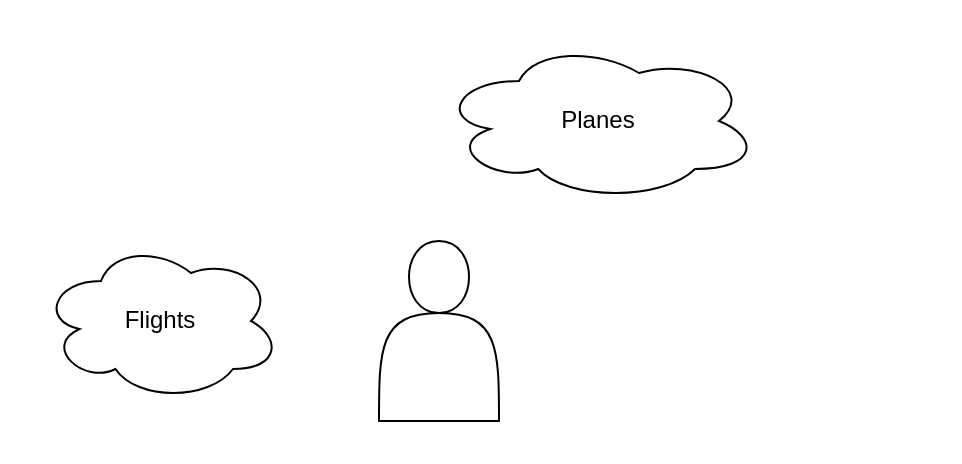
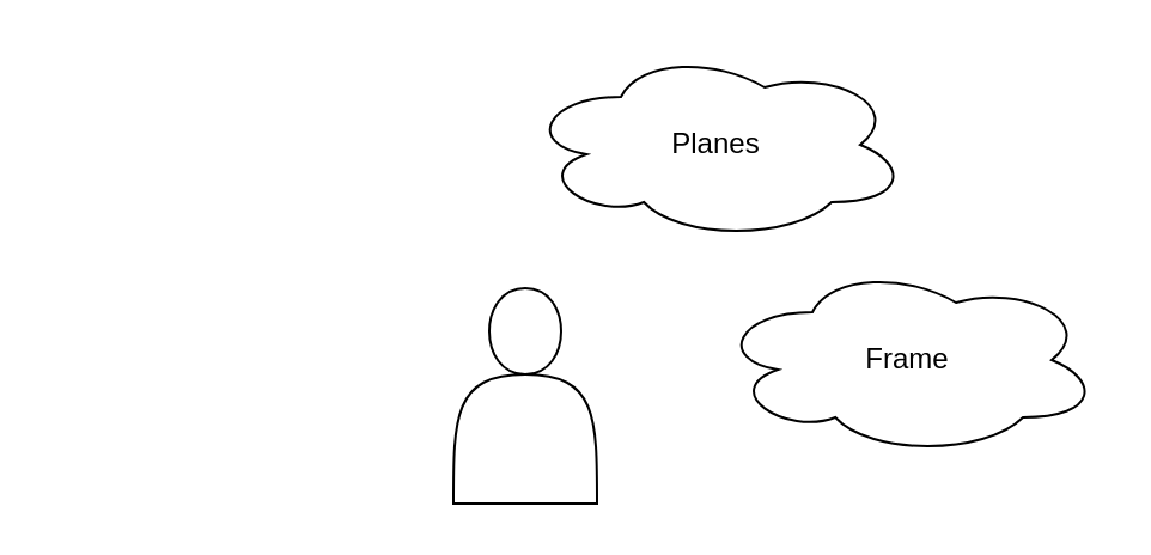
+ <mxCell id="4" value="Frame" style="ellipse;shape=cloud;whiteSpace=wrap;html=1;" parent="1" vertex="1"><mxGeometry x="299" y="110" width="160" height="80" as="geometry" /></mxCell>
- <mxCell id="3" value="Flights" style="ellipse;shape=cloud;whiteSpace=wrap;html=1;" parent="1" vertex="1"><mxGeometry x="20" y="120" width="120" height="80" as="geometry" /></mxCell>
